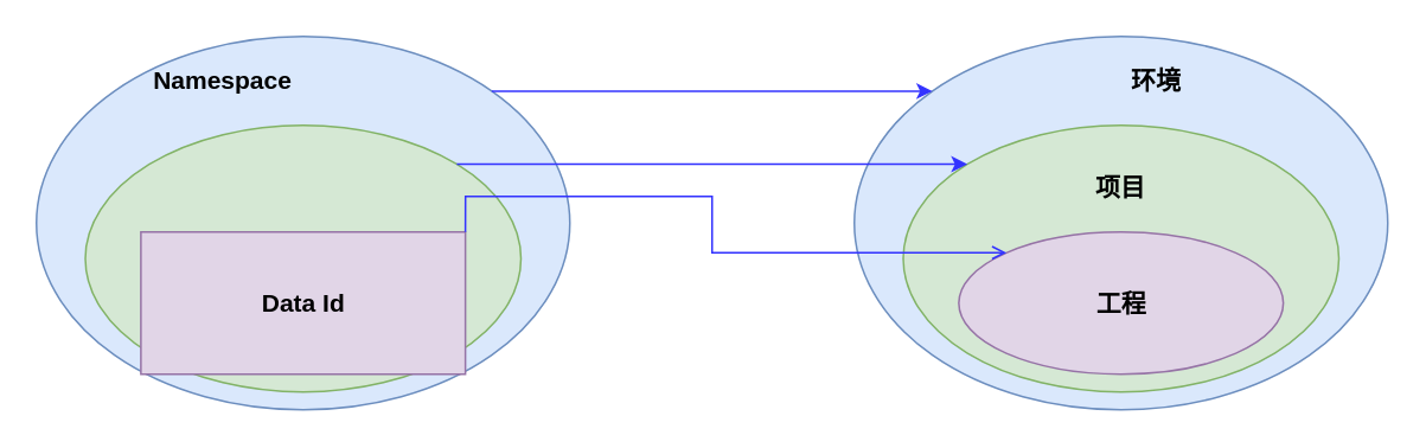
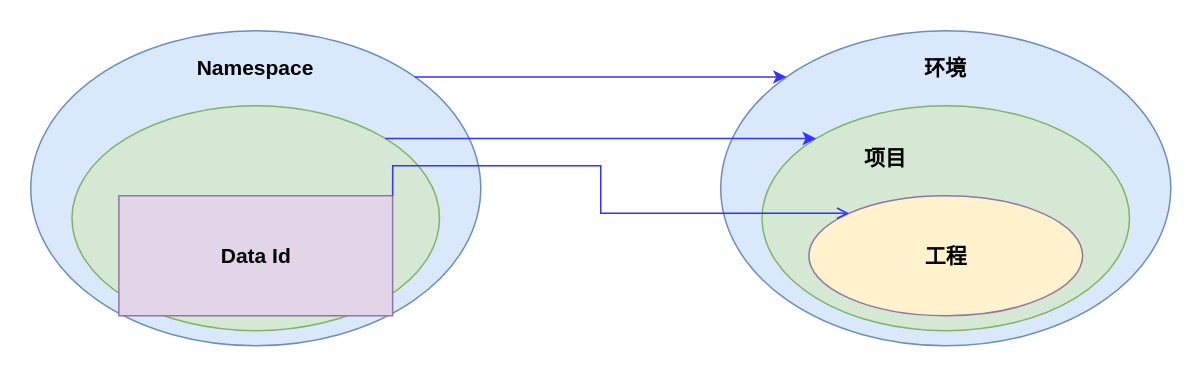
- <mxCell id="5" value="Namespace" style="text;html=1;strokeColor=none;fillColor=none;align=center;verticalAlign=middle;whiteSpace=wrap;rounded=0;fontStyle=1;fontSize=14;" vertex="1" parent="1"><mxGeometry x="95" y="30" width="60" height="30" as="geometry" /></mxCell>
+ <mxCell id="5" value="Namespace" style="text;html=1;strokeColor=none;fillColor=none;align=center;verticalAlign=middle;whiteSpace=wrap;rounded=0;fontStyle=1;fontSize=14;" vertex="1" parent="1"><mxGeometry x="140" y="30" width="60" height="30" as="geometry" /></mxCell>
- <mxCell id="9" value="环境" style="text;html=1;strokeColor=none;fillColor=none;align=center;verticalAlign=middle;whiteSpace=wrap;rounded=0;fontSize=14;fontStyle=1" vertex="1" parent="1"><mxGeometry x="620" y="30" width="60" height="30" as="geometry" /></mxCell>
+ <mxCell id="9" value="环境" style="text;html=1;strokeColor=none;fillColor=none;align=center;verticalAlign=middle;whiteSpace=wrap;rounded=0;fontSize=14;fontStyle=1" vertex="1" parent="1"><mxGeometry x="600" y="30" width="60" height="30" as="geometry" /></mxCell>
- <mxCell id="10" value="项目" style="text;html=1;strokeColor=none;fillColor=none;align=center;verticalAlign=middle;whiteSpace=wrap;rounded=0;fontStyle=1;fontSize=14;" vertex="1" parent="1"><mxGeometry x="600" y="90" width="60" height="30" as="geometry" /></mxCell>
+ <mxCell id="10" value="项目" style="text;html=1;strokeColor=none;fillColor=none;align=center;verticalAlign=middle;whiteSpace=wrap;rounded=0;fontStyle=1;fontSize=14;" vertex="1" parent="1"><mxGeometry x="560" y="90" width="60" height="30" as="geometry" /></mxCell>
- <mxCell id="8" value="工程" style="ellipse;whiteSpace=wrap;html=1;fillColor=#e1d5e7;strokeColor=#9673a6;fontSize=14;fontStyle=1" vertex="1" parent="1"><mxGeometry x="538.75" y="130" width="182.5" height="80" as="geometry" /></mxCell>
+ <mxCell id="8" value="工程" style="ellipse;whiteSpace=wrap;html=1;fillColor=#fff2cc;strokeColor=#9673a6;fontSize=14;fontStyle=1;" vertex="1" parent="1"><mxGeometry x="538.75" y="130" width="182.5" height="80" as="geometry" /></mxCell>
